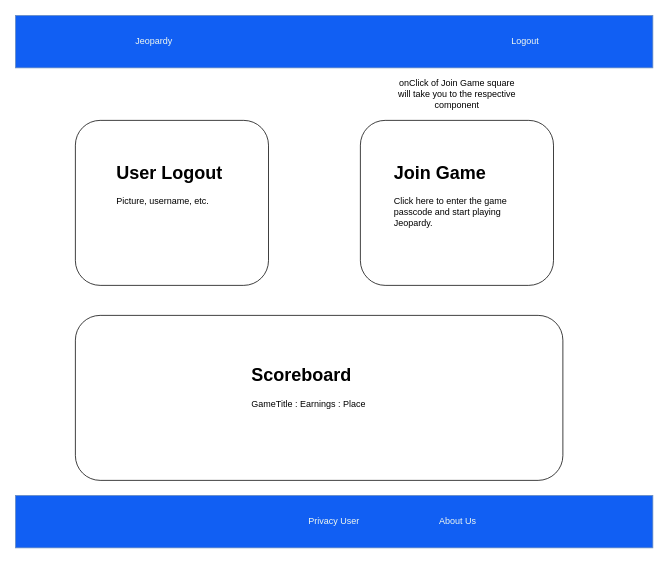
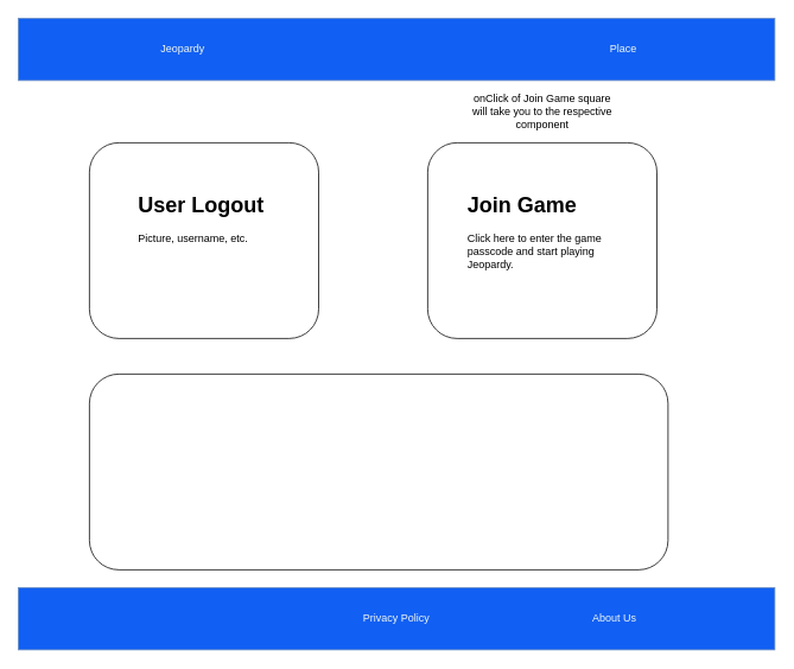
- <mxCell id="4" value="Logout" style="text;html=1;strokeColor=none;fillColor=none;align=center;verticalAlign=middle;whiteSpace=wrap;rounded=0;fontColor=#F1F8F0;" parent="1" vertex="1"><mxGeometry x="670" y="40" width="60" height="30" as="geometry" /></mxCell>
+ <mxCell id="4" value="Place" style="text;html=1;strokeColor=none;fillColor=none;align=center;verticalAlign=middle;whiteSpace=wrap;rounded=0;fontColor=#F1F8F0;" parent="1" vertex="1"><mxGeometry x="670" y="40" width="60" height="30" as="geometry" /></mxCell>
- <mxCell id="8" value="&lt;h1&gt;Scoreboard&lt;/h1&gt;&lt;p&gt;GameTitle : Earnings : Place&lt;/p&gt;" style="text;html=1;strokeColor=none;fillColor=none;spacing=5;spacingTop=-20;whiteSpace=wrap;overflow=hidden;rounded=0;" parent="1" vertex="1"><mxGeometry x="330" y="480" width="200" height="120" as="geometry" /></mxCell>
- <mxCell id="12" value="Privacy User" style="text;html=1;strokeColor=none;fillColor=none;align=center;verticalAlign=middle;whiteSpace=wrap;rounded=0;fontColor=#F1F8F0;" parent="1" vertex="1"><mxGeometry x="405" y="680" width="80" height="30" as="geometry" /></mxCell>
+ <mxCell id="12" value="Privacy Policy" style="text;html=1;strokeColor=none;fillColor=none;align=center;verticalAlign=middle;whiteSpace=wrap;rounded=0;fontColor=#F1F8F0;" parent="1" vertex="1"><mxGeometry x="405" y="680" width="80" height="30" as="geometry" /></mxCell>
- <mxCell id="11" value="About Us" style="text;html=1;strokeColor=none;fillColor=none;align=center;verticalAlign=middle;whiteSpace=wrap;rounded=0;fontColor=#F1F8F0;" parent="1" vertex="1"><mxGeometry x="580" y="680" width="60" height="30" as="geometry" /></mxCell>
+ <mxCell id="11" value="About Us" style="text;html=1;strokeColor=none;fillColor=none;align=center;verticalAlign=middle;whiteSpace=wrap;rounded=0;fontColor=#F1F8F0;" parent="1" vertex="1"><mxGeometry x="660" y="680" width="60" height="30" as="geometry" /></mxCell>
